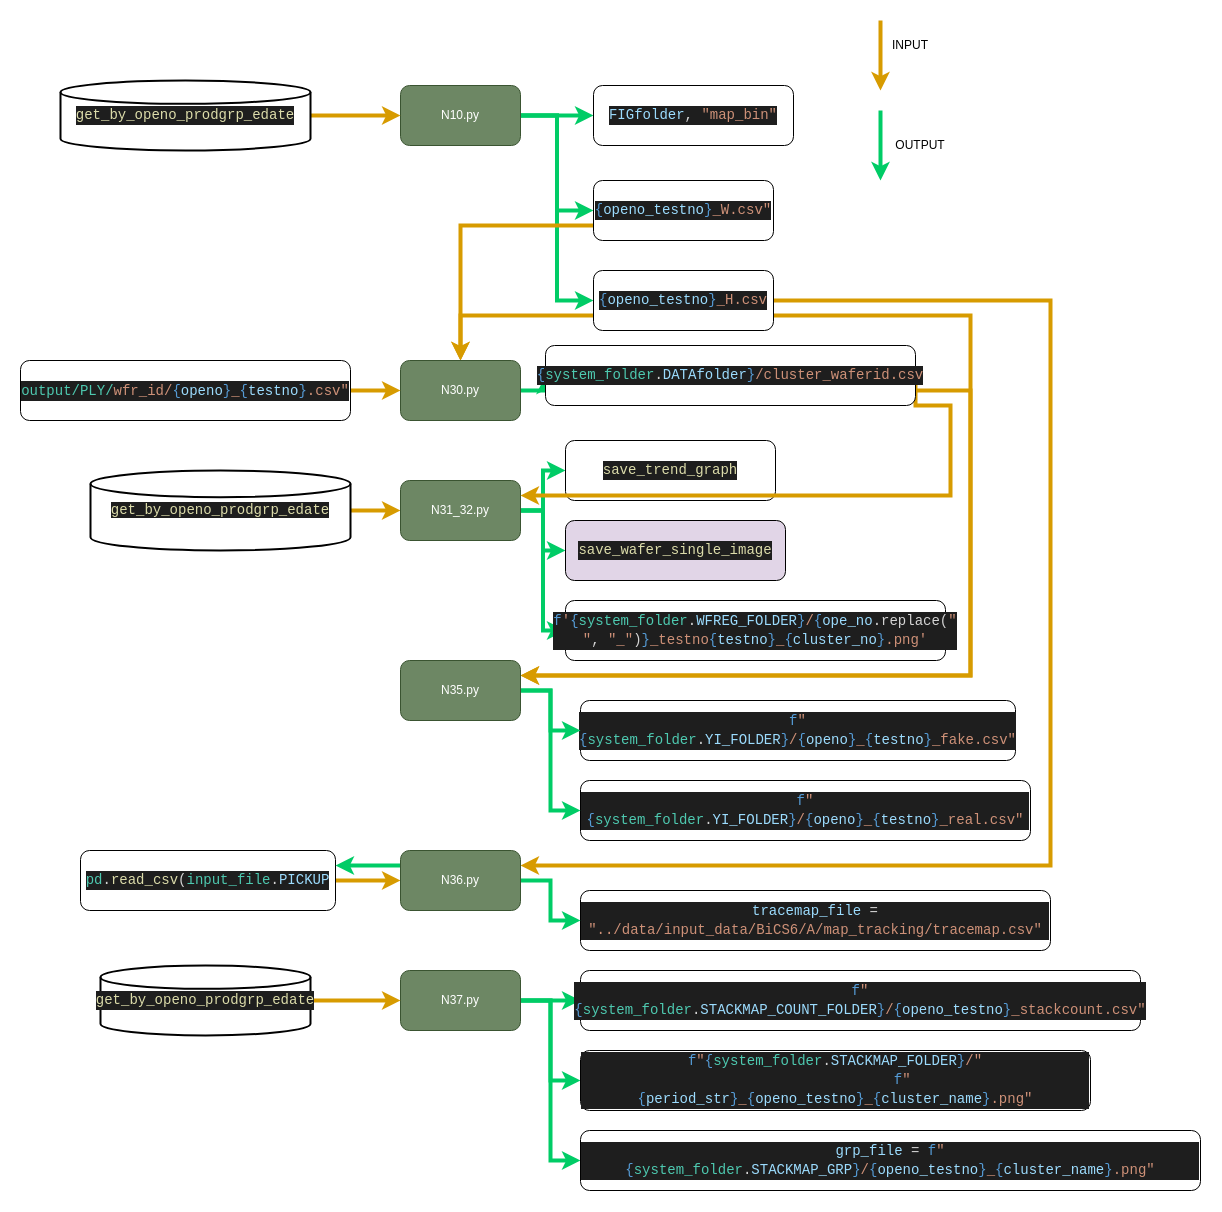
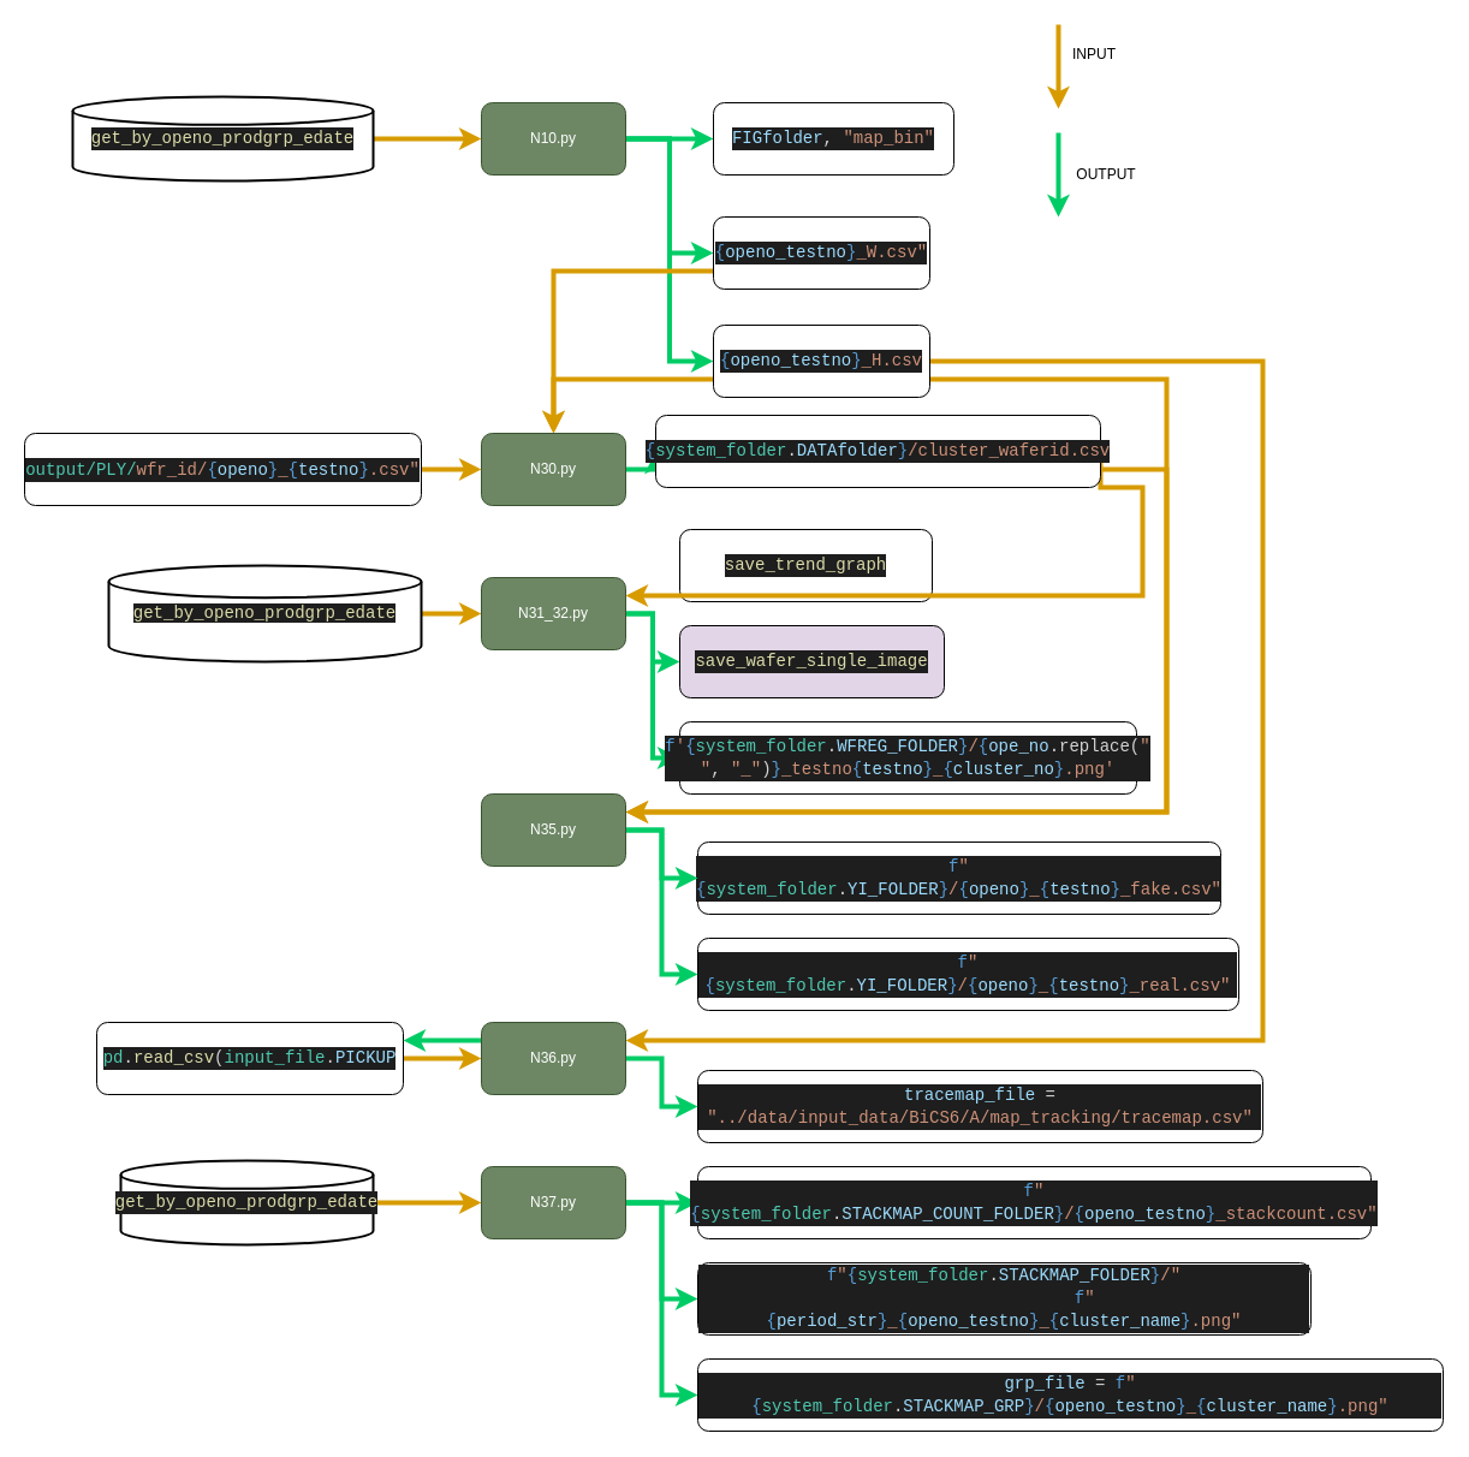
- <mxCell id="23" style="edgeStyle=orthogonalEdgeStyle;rounded=0;orthogonalLoop=1;jettySize=auto;html=1;exitX=1;exitY=0.5;exitDx=0;exitDy=0;entryX=0;entryY=0.5;entryDx=0;entryDy=0;strokeColor=#00CC66;strokeWidth=4;" edge="1" parent="1" source="26" target="27"><mxGeometry relative="1" as="geometry" /></mxCell>
